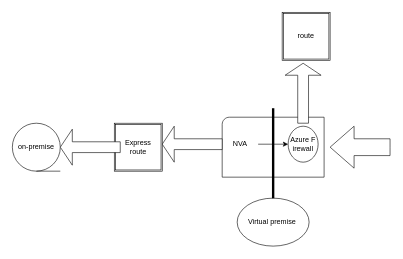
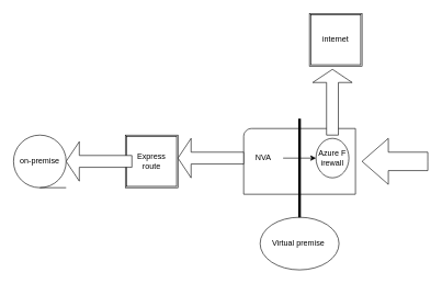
- <mxCell id="14" value="route" style="shape=ext;double=1;whiteSpace=wrap;html=1;aspect=fixed;" vertex="1" parent="1"><mxGeometry x="470" y="20" width="80" height="80" as="geometry" /></mxCell>
+ <mxCell id="14" value="internet" style="shape=ext;double=1;whiteSpace=wrap;html=1;aspect=fixed;" vertex="1" parent="1"><mxGeometry x="470" y="20" width="80" height="80" as="geometry" /></mxCell>
